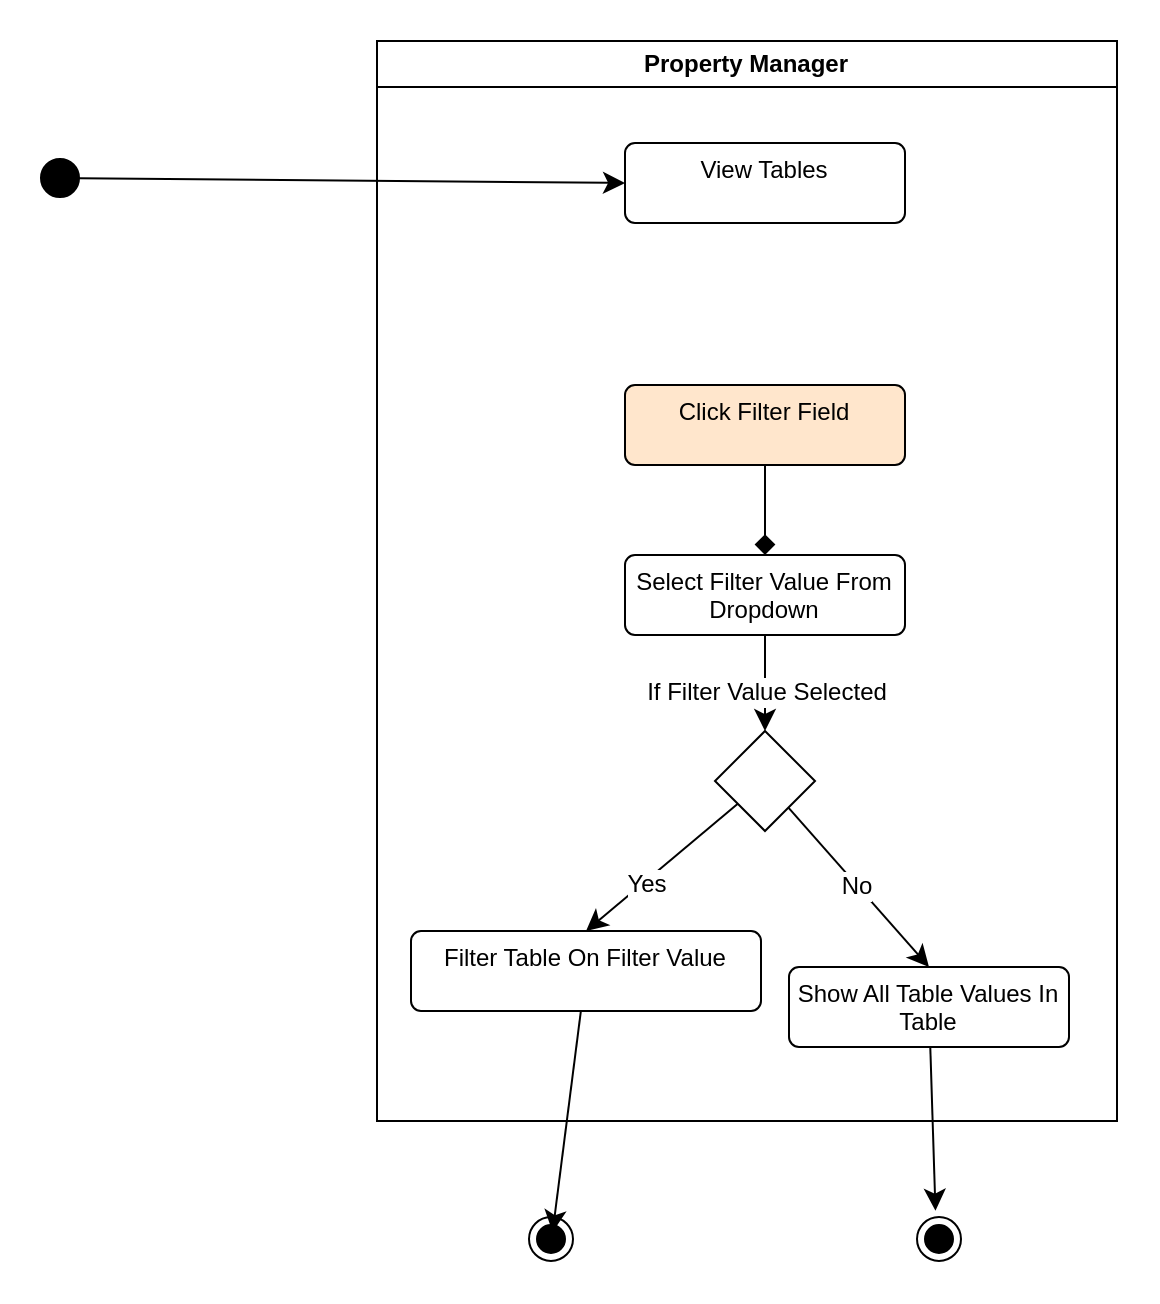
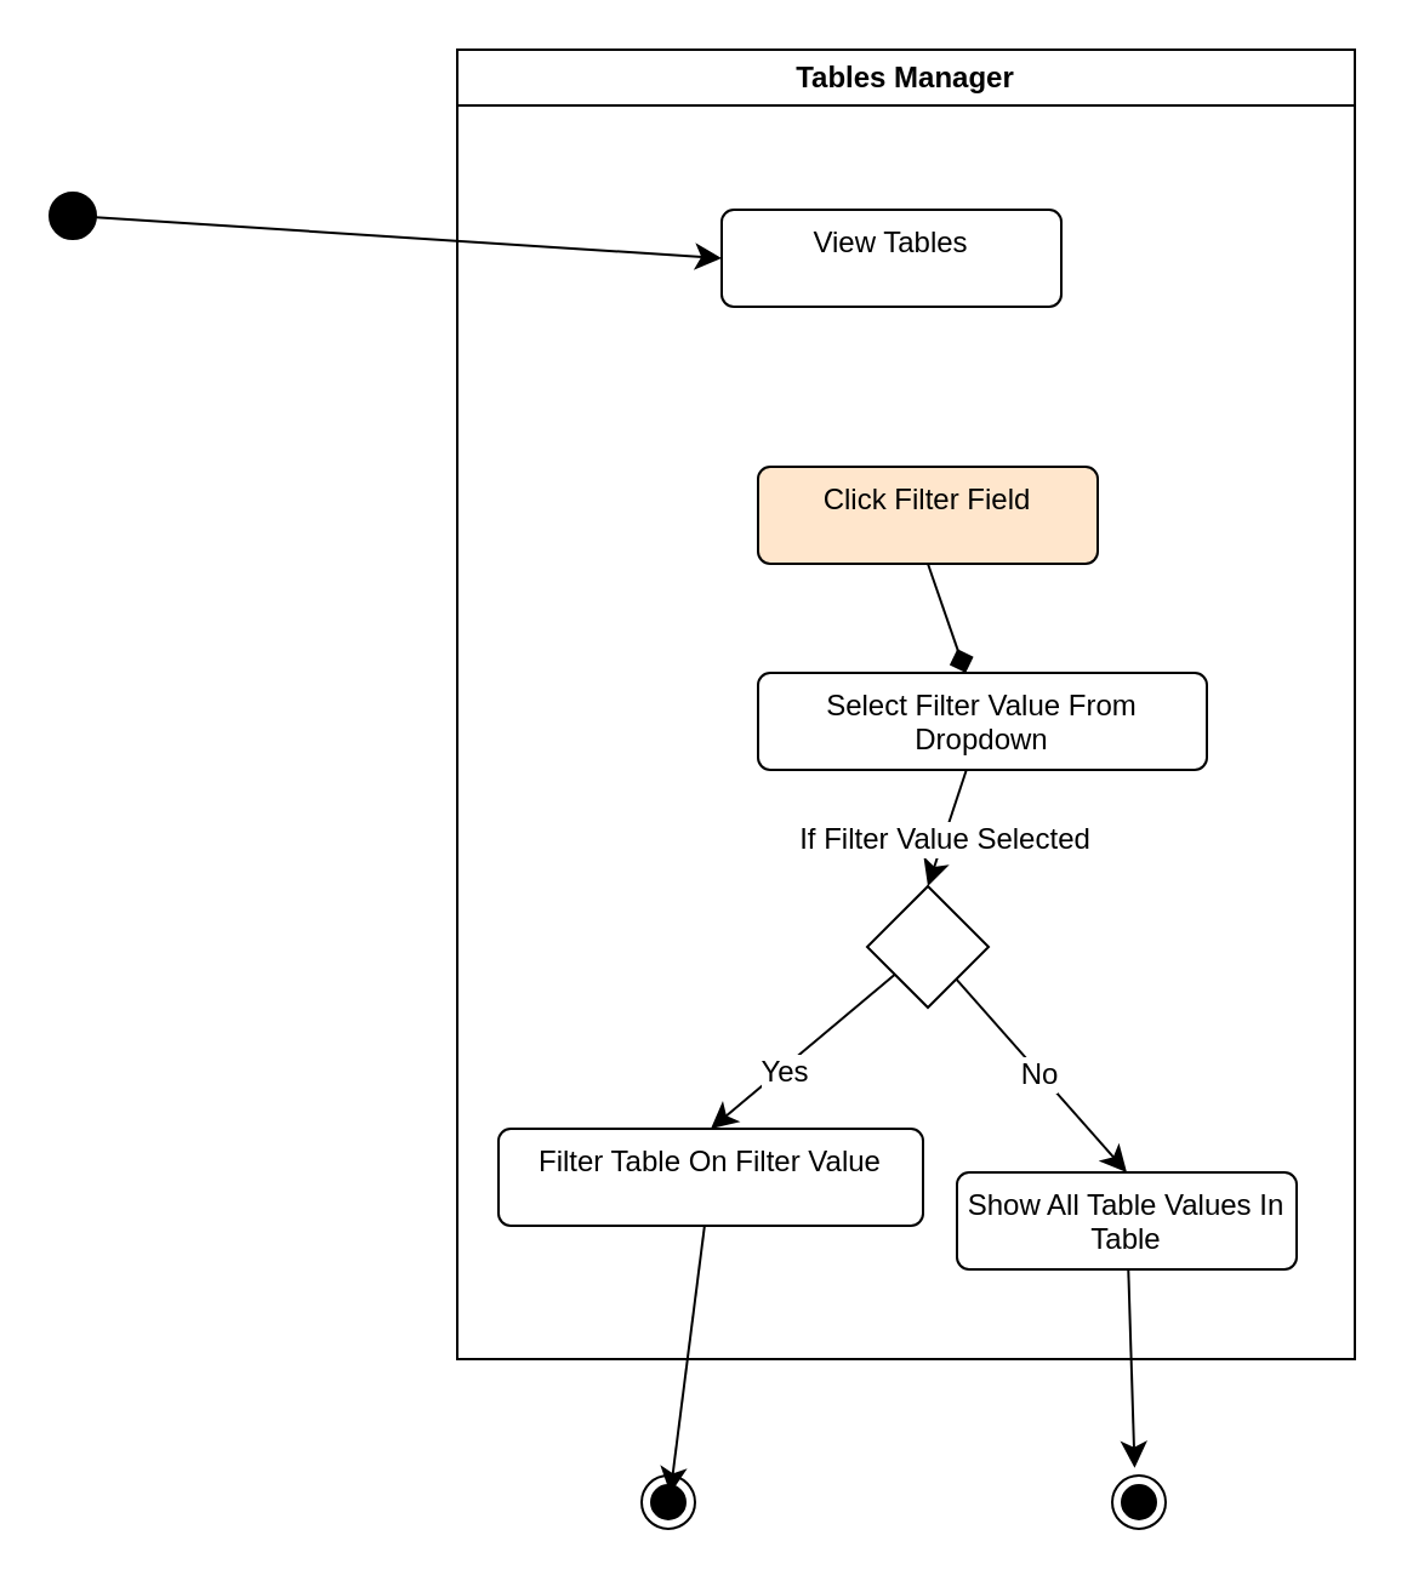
- <mxCell id="2" value="Property Manager" style="swimlane;whiteSpace=wrap;html=1;" vertex="1" parent="1"><mxGeometry x="188" y="20" width="370" height="540" as="geometry" /></mxCell>
+ <mxCell id="2" value="Tables Manager" style="swimlane;whiteSpace=wrap;html=1;" vertex="1" parent="1"><mxGeometry x="188" y="20" width="370" height="540" as="geometry" /></mxCell>
- <mxCell id="3" value="View Tables" style="html=1;align=center;verticalAlign=top;rounded=1;absoluteArcSize=1;arcSize=10;dashed=0;whiteSpace=wrap;" vertex="1" parent="2"><mxGeometry x="124" y="51" width="140" height="40" as="geometry" /></mxCell>
+ <mxCell id="3" value="View Tables" style="html=1;align=center;verticalAlign=top;rounded=1;absoluteArcSize=1;arcSize=10;dashed=0;whiteSpace=wrap;" vertex="1" parent="2"><mxGeometry x="109" y="66" width="140" height="40" as="geometry" /></mxCell>
- <mxCell id="10" value="Select Filter Value From Dropdown" style="html=1;align=center;verticalAlign=top;rounded=1;absoluteArcSize=1;arcSize=10;dashed=0;whiteSpace=wrap;" vertex="1" parent="2"><mxGeometry x="124" y="257" width="140" height="40" as="geometry" /></mxCell>
+ <mxCell id="10" value="Select Filter Value From Dropdown" style="html=1;align=center;verticalAlign=top;rounded=1;absoluteArcSize=1;arcSize=10;dashed=0;whiteSpace=wrap;" vertex="1" parent="2"><mxGeometry x="124" y="257" width="185" height="40" as="geometry" /></mxCell>
